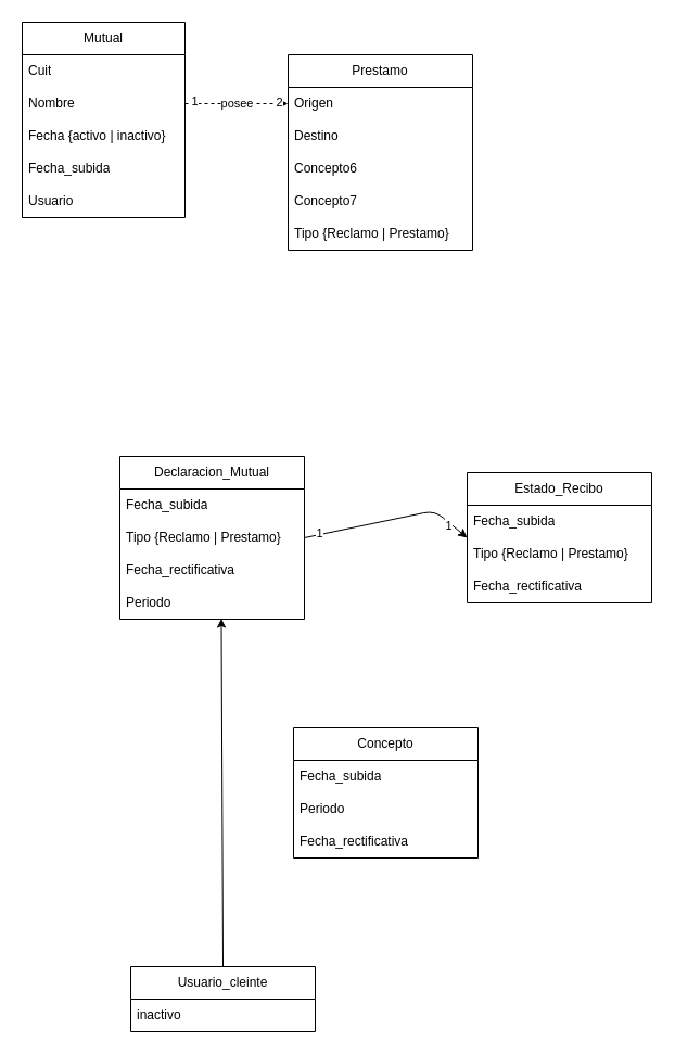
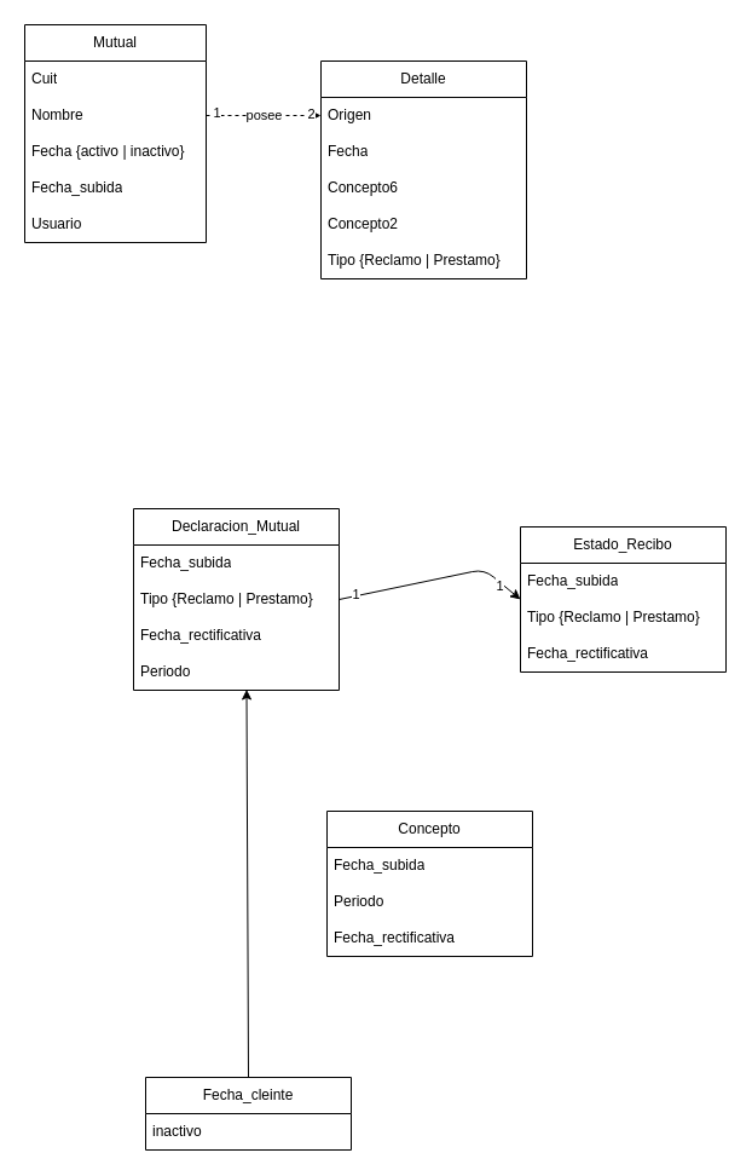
- <mxCell id="8" value="Prestamo" style="swimlane;fontStyle=0;childLayout=stackLayout;horizontal=1;startSize=30;horizontalStack=0;resizeParent=1;resizeParentMax=0;resizeLast=0;collapsible=1;marginBottom=0;whiteSpace=wrap;html=1;" vertex="1" parent="1"><mxGeometry x="265" y="50" width="170" height="180" as="geometry" /></mxCell>
+ <mxCell id="8" value="Detalle" style="swimlane;fontStyle=0;childLayout=stackLayout;horizontal=1;startSize=30;horizontalStack=0;resizeParent=1;resizeParentMax=0;resizeLast=0;collapsible=1;marginBottom=0;whiteSpace=wrap;html=1;" vertex="1" parent="1"><mxGeometry x="265" y="50" width="170" height="180" as="geometry" /></mxCell>
- <mxCell id="10" value="Destino" style="text;strokeColor=none;fillColor=none;align=left;verticalAlign=middle;spacingLeft=4;spacingRight=4;overflow=hidden;points=[[0,0.5],[1,0.5]];portConstraint=eastwest;rotatable=0;whiteSpace=wrap;html=1;" vertex="1" parent="8"><mxGeometry y="60" width="170" height="30" as="geometry" /></mxCell>
+ <mxCell id="10" value="Fecha" style="text;strokeColor=none;fillColor=none;align=left;verticalAlign=middle;spacingLeft=4;spacingRight=4;overflow=hidden;points=[[0,0.5],[1,0.5]];portConstraint=eastwest;rotatable=0;whiteSpace=wrap;html=1;" vertex="1" parent="8"><mxGeometry y="60" width="170" height="30" as="geometry" /></mxCell>
- <mxCell id="12" value="Concepto7" style="text;strokeColor=none;fillColor=none;align=left;verticalAlign=middle;spacingLeft=4;spacingRight=4;overflow=hidden;points=[[0,0.5],[1,0.5]];portConstraint=eastwest;rotatable=0;whiteSpace=wrap;html=1;" vertex="1" parent="8"><mxGeometry y="120" width="170" height="30" as="geometry" /></mxCell>
+ <mxCell id="12" value="Concepto2" style="text;strokeColor=none;fillColor=none;align=left;verticalAlign=middle;spacingLeft=4;spacingRight=4;overflow=hidden;points=[[0,0.5],[1,0.5]];portConstraint=eastwest;rotatable=0;whiteSpace=wrap;html=1;" vertex="1" parent="8"><mxGeometry y="120" width="170" height="30" as="geometry" /></mxCell>
- <mxCell id="34" value="Usuario_cleinte" style="swimlane;fontStyle=0;childLayout=stackLayout;horizontal=1;startSize=30;horizontalStack=0;resizeParent=1;resizeParentMax=0;resizeLast=0;collapsible=1;marginBottom=0;whiteSpace=wrap;html=1;" vertex="1" parent="1"><mxGeometry x="120" y="890" width="170" height="60" as="geometry" /></mxCell>
+ <mxCell id="34" value="Fecha_cleinte" style="swimlane;fontStyle=0;childLayout=stackLayout;horizontal=1;startSize=30;horizontalStack=0;resizeParent=1;resizeParentMax=0;resizeLast=0;collapsible=1;marginBottom=0;whiteSpace=wrap;html=1;" vertex="1" parent="1"><mxGeometry x="120" y="890" width="170" height="60" as="geometry" /></mxCell>
